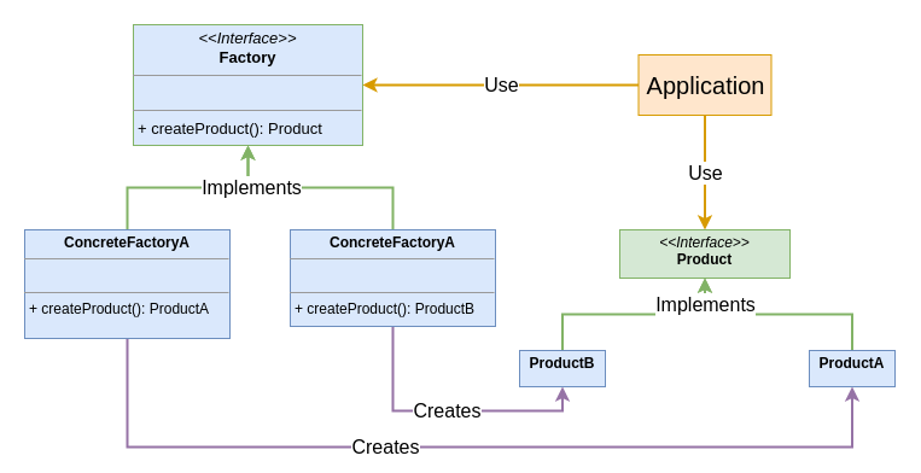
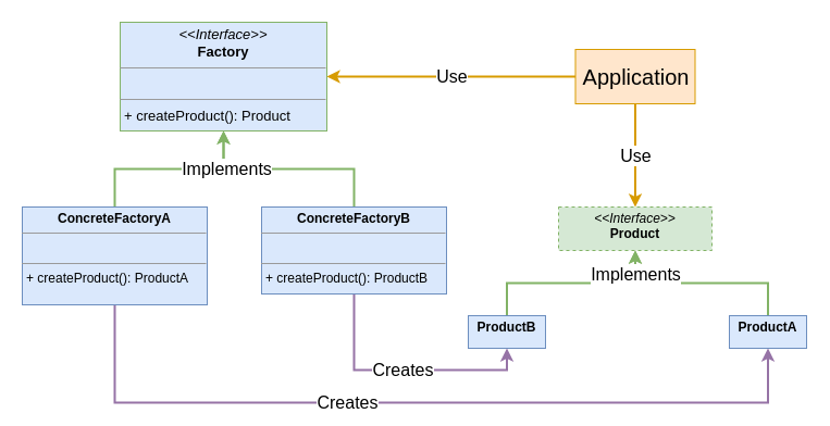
- <mxCell id="17" value="&lt;p style=&quot;margin:0px;margin-top:4px;text-align:center;&quot;&gt;&lt;b&gt;ConcreteFactoryA&lt;/b&gt;&lt;/p&gt;&lt;hr size=&quot;1&quot;&gt;&lt;p style=&quot;margin:0px;margin-left:4px;&quot;&gt;&lt;br&gt;&lt;/p&gt;&lt;hr size=&quot;1&quot;&gt;&lt;p style=&quot;margin:0px;margin-left:4px;&quot;&gt;+ createProduct(): ProductB&lt;br&gt;&lt;/p&gt;" style="verticalAlign=top;align=left;overflow=fill;fontSize=12;fontFamily=Helvetica;html=1;fillColor=#dae8fc;strokeColor=#6c8ebf;" vertex="1" parent="1"><mxGeometry x="240" y="190" width="170" height="80" as="geometry" /></mxCell>
+ <mxCell id="17" value="&lt;p style=&quot;margin:0px;margin-top:4px;text-align:center;&quot;&gt;&lt;b&gt;ConcreteFactoryB&lt;/b&gt;&lt;/p&gt;&lt;hr size=&quot;1&quot;&gt;&lt;p style=&quot;margin:0px;margin-left:4px;&quot;&gt;&lt;br&gt;&lt;/p&gt;&lt;hr size=&quot;1&quot;&gt;&lt;p style=&quot;margin:0px;margin-left:4px;&quot;&gt;+ createProduct(): ProductB&lt;br&gt;&lt;/p&gt;" style="verticalAlign=top;align=left;overflow=fill;fontSize=12;fontFamily=Helvetica;html=1;fillColor=#dae8fc;strokeColor=#6c8ebf;" vertex="1" parent="1"><mxGeometry x="240" y="190" width="170" height="80" as="geometry" /></mxCell>
- <mxCell id="12" value="&lt;p style=&quot;margin:0px;margin-top:4px;text-align:center;&quot;&gt;&lt;i&gt;&amp;lt;&amp;lt;Interface&amp;gt;&amp;gt;&lt;/i&gt;&lt;br&gt;&lt;b&gt;Product&lt;/b&gt;&lt;/p&gt;" style="verticalAlign=top;align=left;overflow=fill;fontSize=12;fontFamily=Helvetica;html=1;fillColor=#d5e8d4;strokeColor=#82b366;" vertex="1" parent="1"><mxGeometry x="513" y="190" width="141" height="40" as="geometry" /></mxCell>
+ <mxCell id="12" value="&lt;p style=&quot;margin:0px;margin-top:4px;text-align:center;&quot;&gt;&lt;i&gt;&amp;lt;&amp;lt;Interface&amp;gt;&amp;gt;&lt;/i&gt;&lt;br&gt;&lt;b&gt;Product&lt;/b&gt;&lt;/p&gt;" style="verticalAlign=top;align=left;overflow=fill;fontSize=12;fontFamily=Helvetica;html=1;fillColor=#d5e8d4;strokeColor=#82b366;dashed=1;" vertex="1" parent="1"><mxGeometry x="513" y="190" width="141" height="40" as="geometry" /></mxCell>
